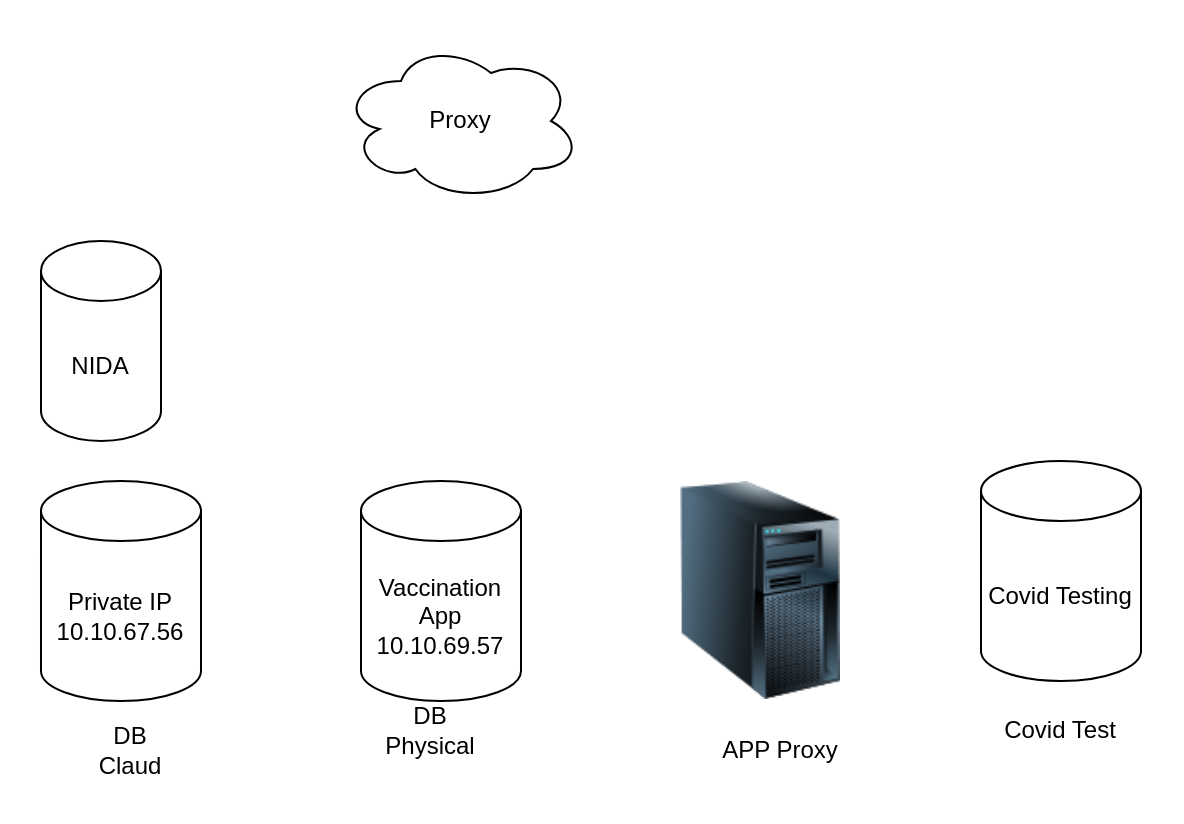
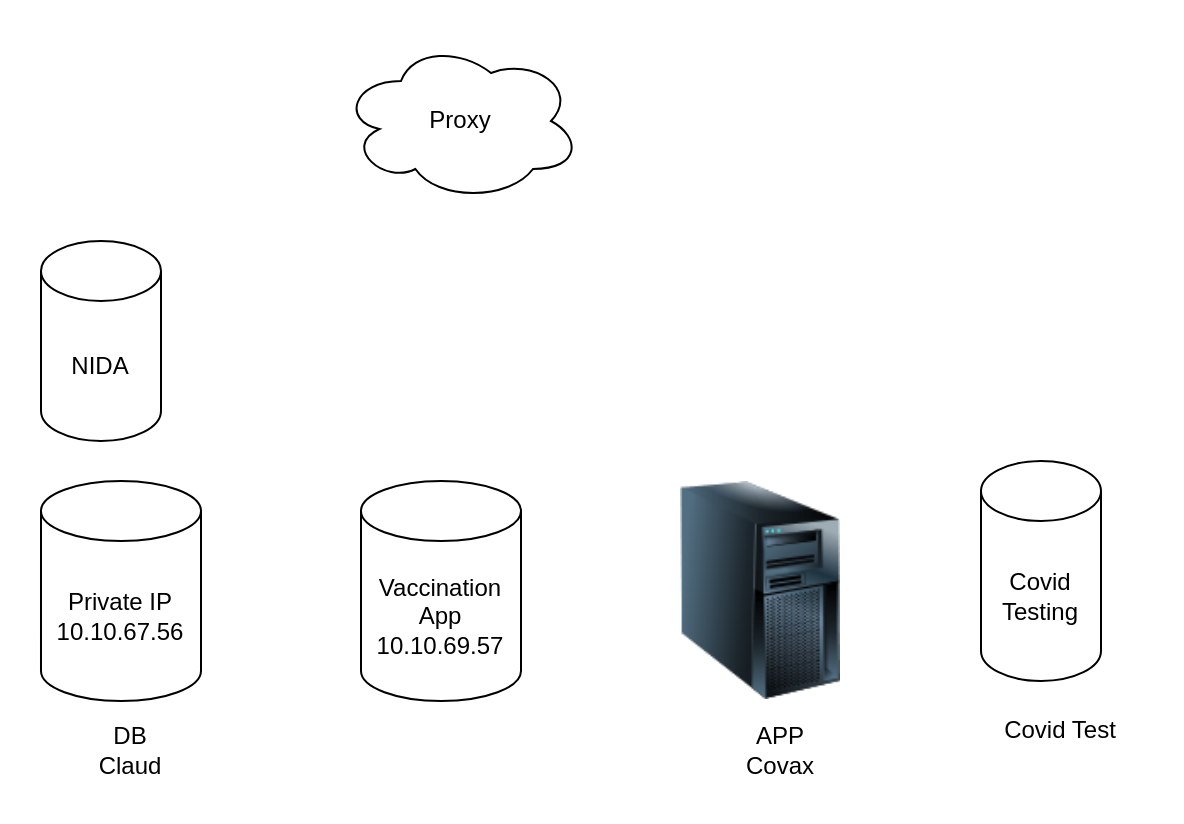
- <mxCell id="6" value="Covid Testing" style="shape=cylinder3;whiteSpace=wrap;html=1;boundedLbl=1;backgroundOutline=1;size=15;" vertex="1" parent="1"><mxGeometry x="490" y="230" width="80" height="110" as="geometry" /></mxCell>
+ <mxCell id="6" value="Covid Testing" style="shape=cylinder3;whiteSpace=wrap;html=1;boundedLbl=1;backgroundOutline=1;size=15;" vertex="1" parent="1"><mxGeometry x="490" y="230" width="60" height="110" as="geometry" /></mxCell>
- <mxCell id="8" value="DB Physical" style="text;html=1;strokeColor=none;fillColor=none;align=center;verticalAlign=middle;whiteSpace=wrap;rounded=0;" vertex="1" parent="1"><mxGeometry x="185" y="350" width="60" height="30" as="geometry" /></mxCell>
- <mxCell id="10" value="APP Proxy" style="text;html=1;strokeColor=none;fillColor=none;align=center;verticalAlign=middle;whiteSpace=wrap;rounded=0;" vertex="1" parent="1"><mxGeometry x="360" y="360" width="60" height="30" as="geometry" /></mxCell>
+ <mxCell id="10" value="APP Covax" style="text;html=1;strokeColor=none;fillColor=none;align=center;verticalAlign=middle;whiteSpace=wrap;rounded=0;" vertex="1" parent="1"><mxGeometry x="360" y="360" width="60" height="30" as="geometry" /></mxCell>
